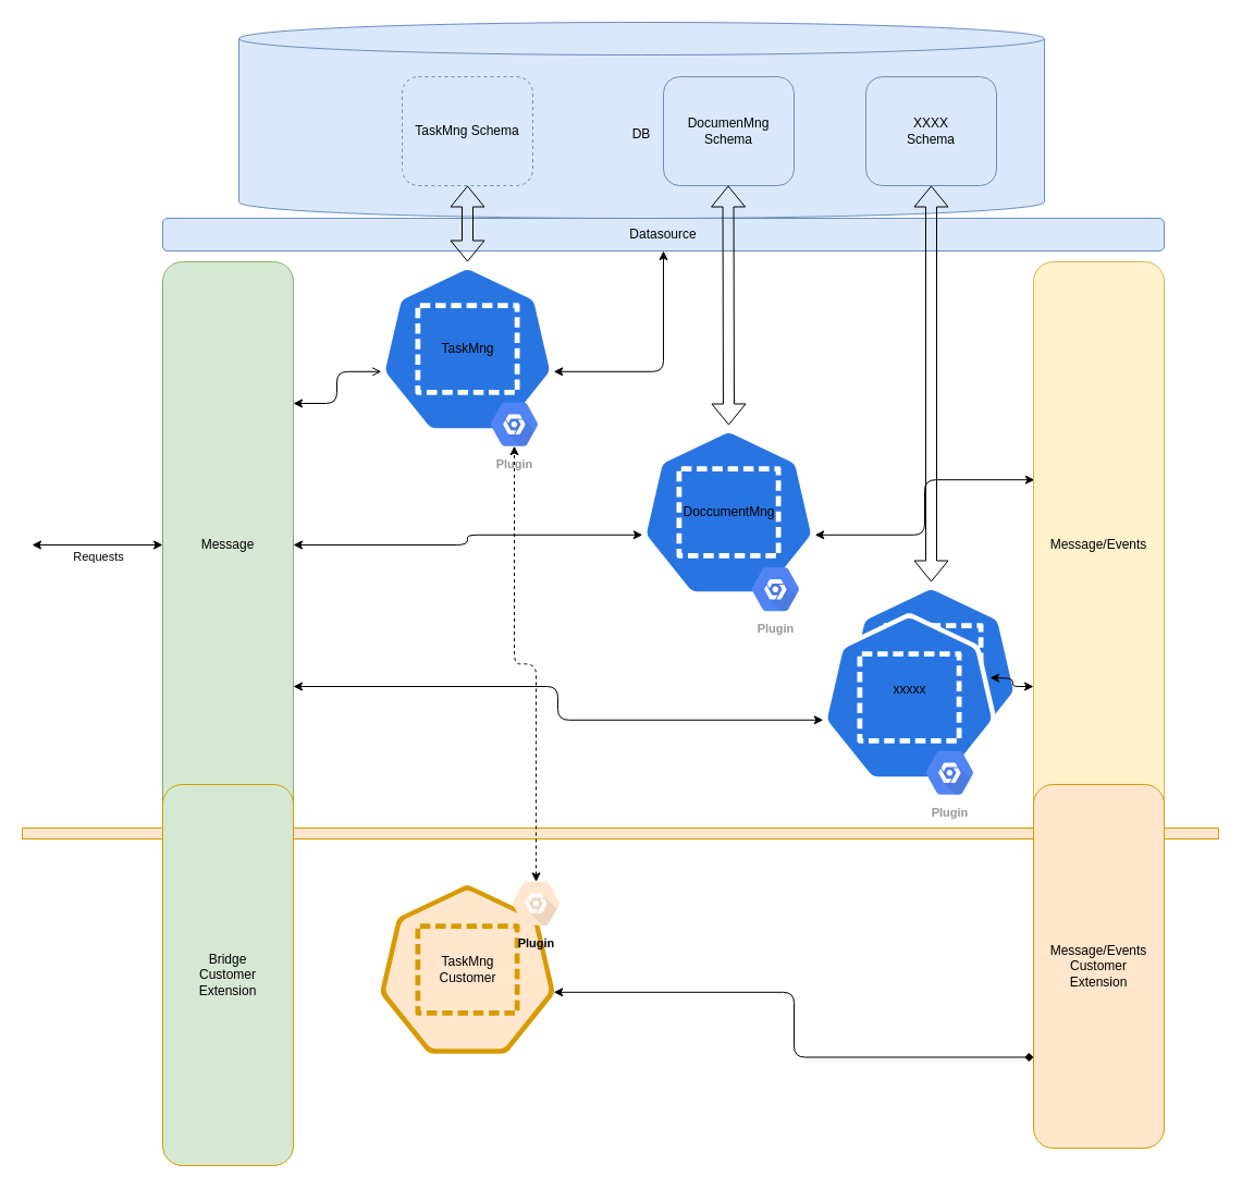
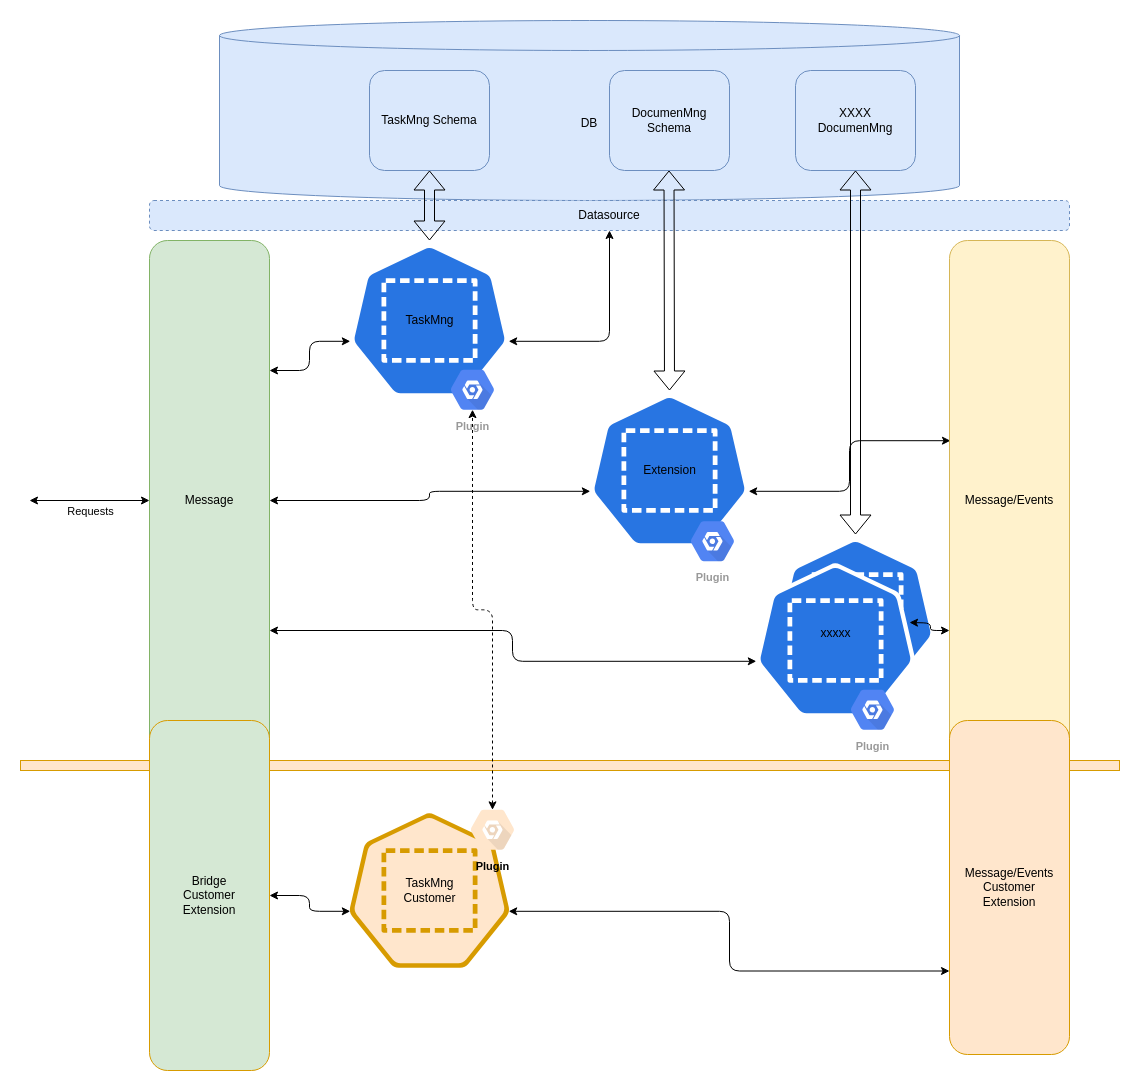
- <mxCell id="30" value="TaskMng Schema" style="rounded=1;whiteSpace=wrap;html=1;fillColor=#dae8fc;strokeColor=#6c8ebf;dashed=1;" vertex="1" parent="1"><mxGeometry x="369" y="70" width="120" height="100" as="geometry" /></mxCell>
+ <mxCell id="30" value="TaskMng Schema" style="rounded=1;whiteSpace=wrap;html=1;fillColor=#dae8fc;strokeColor=#6c8ebf;" vertex="1" parent="1"><mxGeometry x="369" y="70" width="120" height="100" as="geometry" /></mxCell>
- <mxCell id="33" value="&lt;div&gt;XXXX&lt;/div&gt;&lt;div&gt;Schema&lt;/div&gt;" style="rounded=1;whiteSpace=wrap;html=1;fillColor=#dae8fc;strokeColor=#6c8ebf;" vertex="1" parent="1"><mxGeometry x="795" y="70" width="120" height="100" as="geometry" /></mxCell>
+ <mxCell id="33" value="&lt;div&gt;XXXX&lt;/div&gt;&lt;div&gt;DocumenMng&lt;/div&gt;" style="rounded=1;whiteSpace=wrap;html=1;fillColor=#dae8fc;strokeColor=#6c8ebf;" vertex="1" parent="1"><mxGeometry x="795" y="70" width="120" height="100" as="geometry" /></mxCell>
- <mxCell id="28" value="Datasource" style="rounded=1;whiteSpace=wrap;html=1;fillColor=#dae8fc;strokeColor=#6c8ebf;" parent="1" vertex="1"><mxGeometry x="149" width="920" height="30" as="geometry" y="200" /></mxCell>
+ <mxCell id="28" value="Datasource" style="rounded=1;whiteSpace=wrap;html=1;fillColor=#dae8fc;strokeColor=#6c8ebf;dashed=1;" parent="1" vertex="1"><mxGeometry x="149" width="920" height="30" as="geometry" y="200" /></mxCell>
- <mxCell id="7" style="edgeStyle=orthogonalEdgeStyle;rounded=1;orthogonalLoop=1;jettySize=auto;html=1;exitX=1;exitY=0.25;exitDx=0;exitDy=0;entryX=0.005;entryY=0.63;entryDx=0;entryDy=0;entryPerimeter=0;startArrow=classic;startFill=1;endArrow=open;" parent="1" source="10" target="4" edge="1"><mxGeometry relative="1" as="geometry" /></mxCell>
+ <mxCell id="7" style="edgeStyle=orthogonalEdgeStyle;rounded=1;orthogonalLoop=1;jettySize=auto;html=1;exitX=1;exitY=0.25;exitDx=0;exitDy=0;entryX=0.005;entryY=0.63;entryDx=0;entryDy=0;entryPerimeter=0;startArrow=classic;startFill=1;" parent="1" source="10" target="4" edge="1"><mxGeometry relative="1" as="geometry" /></mxCell>
- <mxCell id="6" value="DoccumentMng" style="sketch=0;html=1;dashed=0;whitespace=wrap;fillColor=#2875E2;strokeColor=#ffffff;points=[[0.005,0.63,0],[0.1,0.2,0],[0.9,0.2,0],[0.5,0,0],[0.995,0.63,0],[0.72,0.99,0],[0.5,1,0],[0.28,0.99,0]];shape=mxgraph.kubernetes.icon;prIcon=ns" parent="1" vertex="1"><mxGeometry x="589" y="390" width="160" height="160" as="geometry" /></mxCell>
+ <mxCell id="6" value="Extension" style="sketch=0;html=1;dashed=0;whitespace=wrap;fillColor=#2875E2;strokeColor=#ffffff;points=[[0.005,0.63,0],[0.1,0.2,0],[0.9,0.2,0],[0.5,0,0],[0.995,0.63,0],[0.72,0.99,0],[0.5,1,0],[0.28,0.99,0]];shape=mxgraph.kubernetes.icon;prIcon=ns" parent="1" vertex="1"><mxGeometry x="589" y="390" width="160" height="160" as="geometry" /></mxCell>
+ <mxCell id="24" style="edgeStyle=orthogonalEdgeStyle;rounded=1;orthogonalLoop=1;jettySize=auto;html=1;exitX=1;exitY=0.5;exitDx=0;exitDy=0;entryX=0.005;entryY=0.63;entryDx=0;entryDy=0;entryPerimeter=0;startArrow=classic;startFill=1;" parent="1" source="25" target="21" edge="1"><mxGeometry relative="1" as="geometry" /></mxCell>
- <mxCell id="20" style="edgeStyle=orthogonalEdgeStyle;rounded=1;orthogonalLoop=1;jettySize=auto;html=1;exitX=0.995;exitY=0.63;exitDx=0;exitDy=0;exitPerimeter=0;entryX=0;entryY=0.75;entryDx=0;entryDy=0;startArrow=classic;startFill=1;endArrow=diamond;" parent="1" source="21" target="26" edge="1"><mxGeometry relative="1" as="geometry" /></mxCell>
+ <mxCell id="20" style="edgeStyle=orthogonalEdgeStyle;rounded=1;orthogonalLoop=1;jettySize=auto;html=1;exitX=0.995;exitY=0.63;exitDx=0;exitDy=0;exitPerimeter=0;entryX=0;entryY=0.75;entryDx=0;entryDy=0;startArrow=classic;startFill=1;" parent="1" source="21" target="26" edge="1"><mxGeometry relative="1" as="geometry" /></mxCell>
